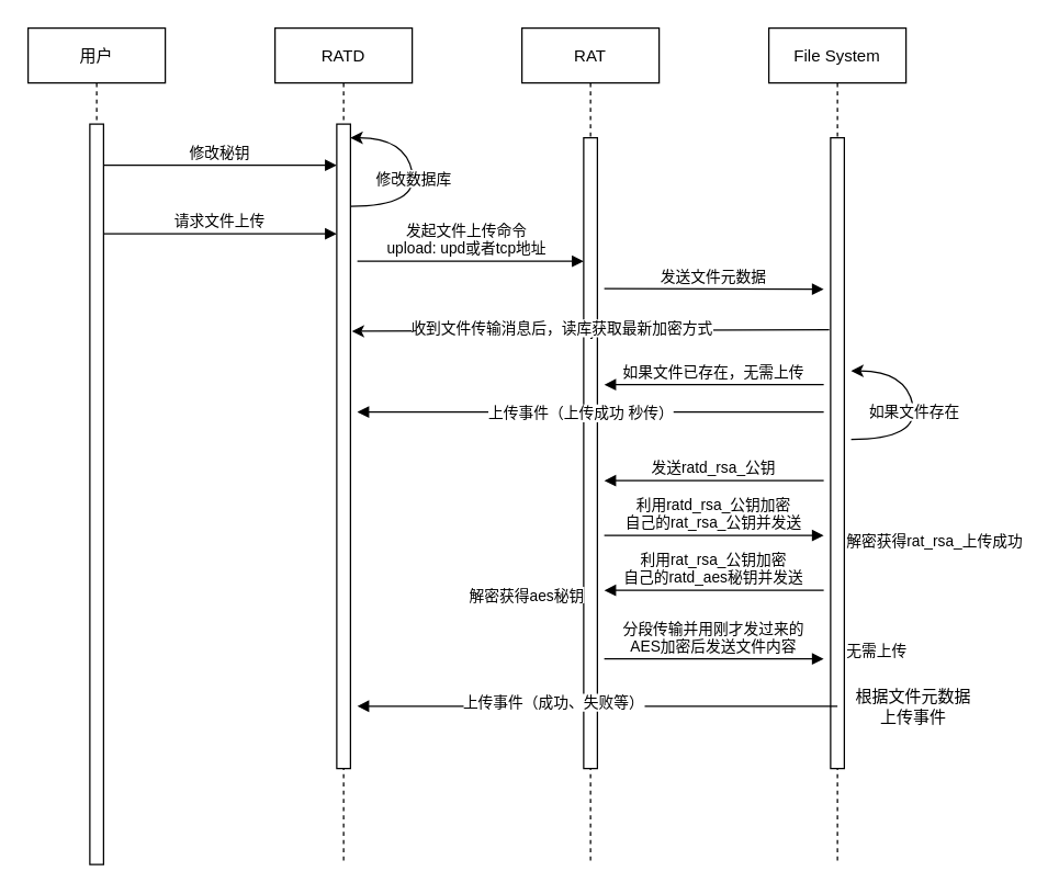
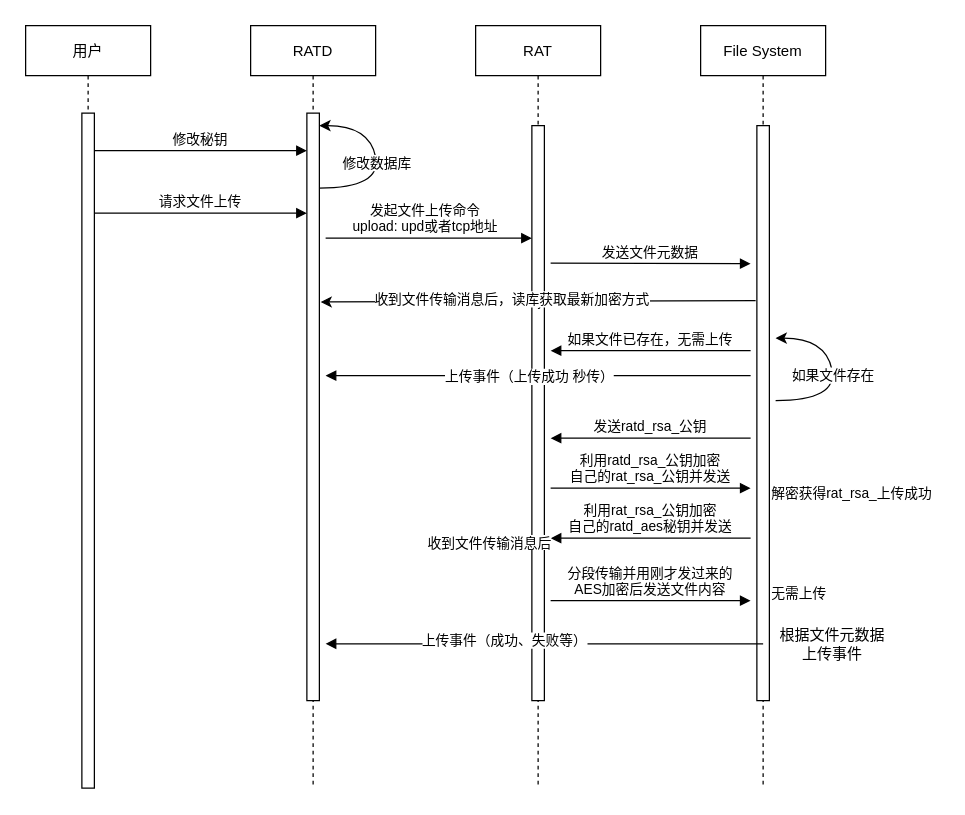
- <mxCell id="29" value="&lt;span style=&quot;color: rgb(0 , 0 , 0) ; font-family: &amp;#34;helvetica&amp;#34; ; font-size: 11px ; font-style: normal ; font-weight: 400 ; letter-spacing: normal ; text-align: center ; text-indent: 0px ; text-transform: none ; word-spacing: 0px ; background-color: rgb(255 , 255 , 255) ; display: inline ; float: none&quot;&gt;解密获得aes秘钥&lt;/span&gt;" style="text;whiteSpace=wrap;html=1;" vertex="1" parent="1"><mxGeometry x="340" y="420" width="135" height="30" as="geometry" /></mxCell>
+ <mxCell id="29" value="&lt;span style=&quot;color: rgb(0 , 0 , 0) ; font-family: &amp;#34;helvetica&amp;#34; ; font-size: 11px ; font-style: normal ; font-weight: 400 ; letter-spacing: normal ; text-align: center ; text-indent: 0px ; text-transform: none ; word-spacing: 0px ; background-color: rgb(255 , 255 , 255) ; display: inline ; float: none&quot;&gt;收到文件传输消息后&lt;/span&gt;" style="text;whiteSpace=wrap;html=1;" vertex="1" parent="1"><mxGeometry x="340" y="420" width="135" height="30" as="geometry" /></mxCell>
